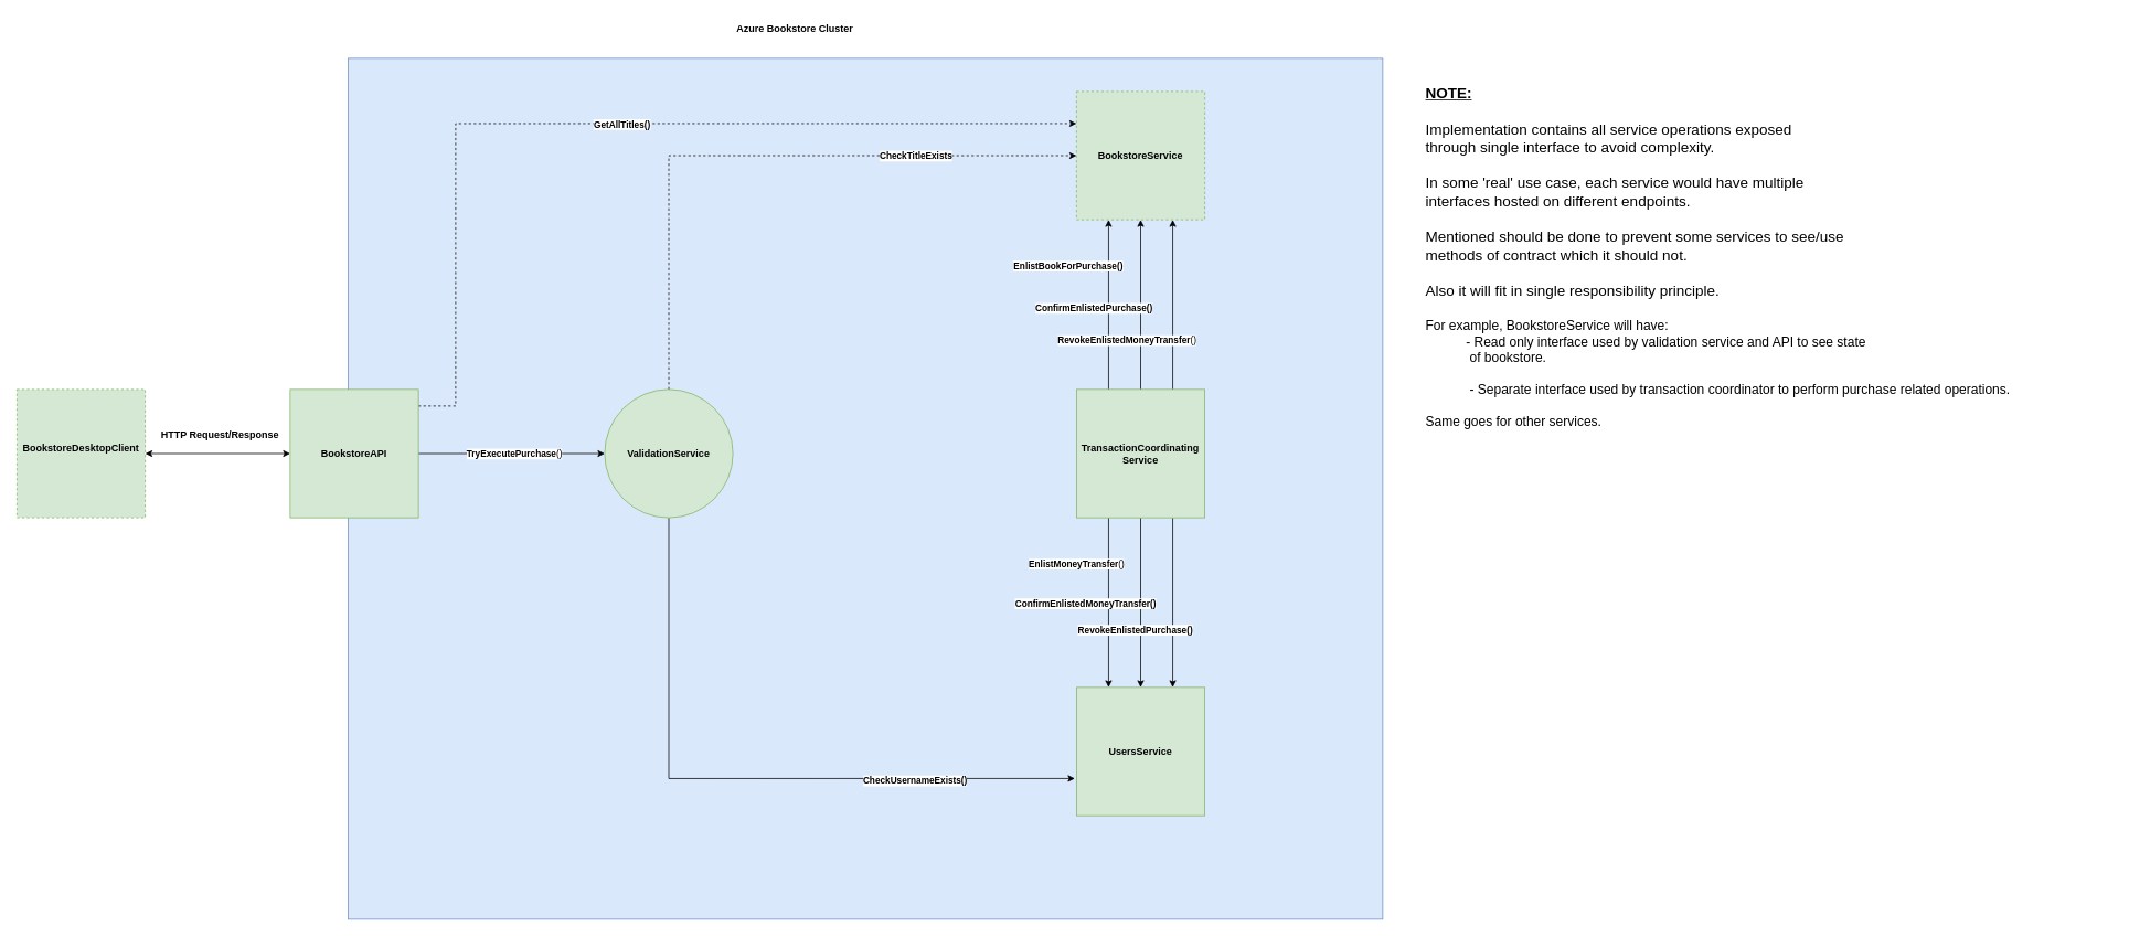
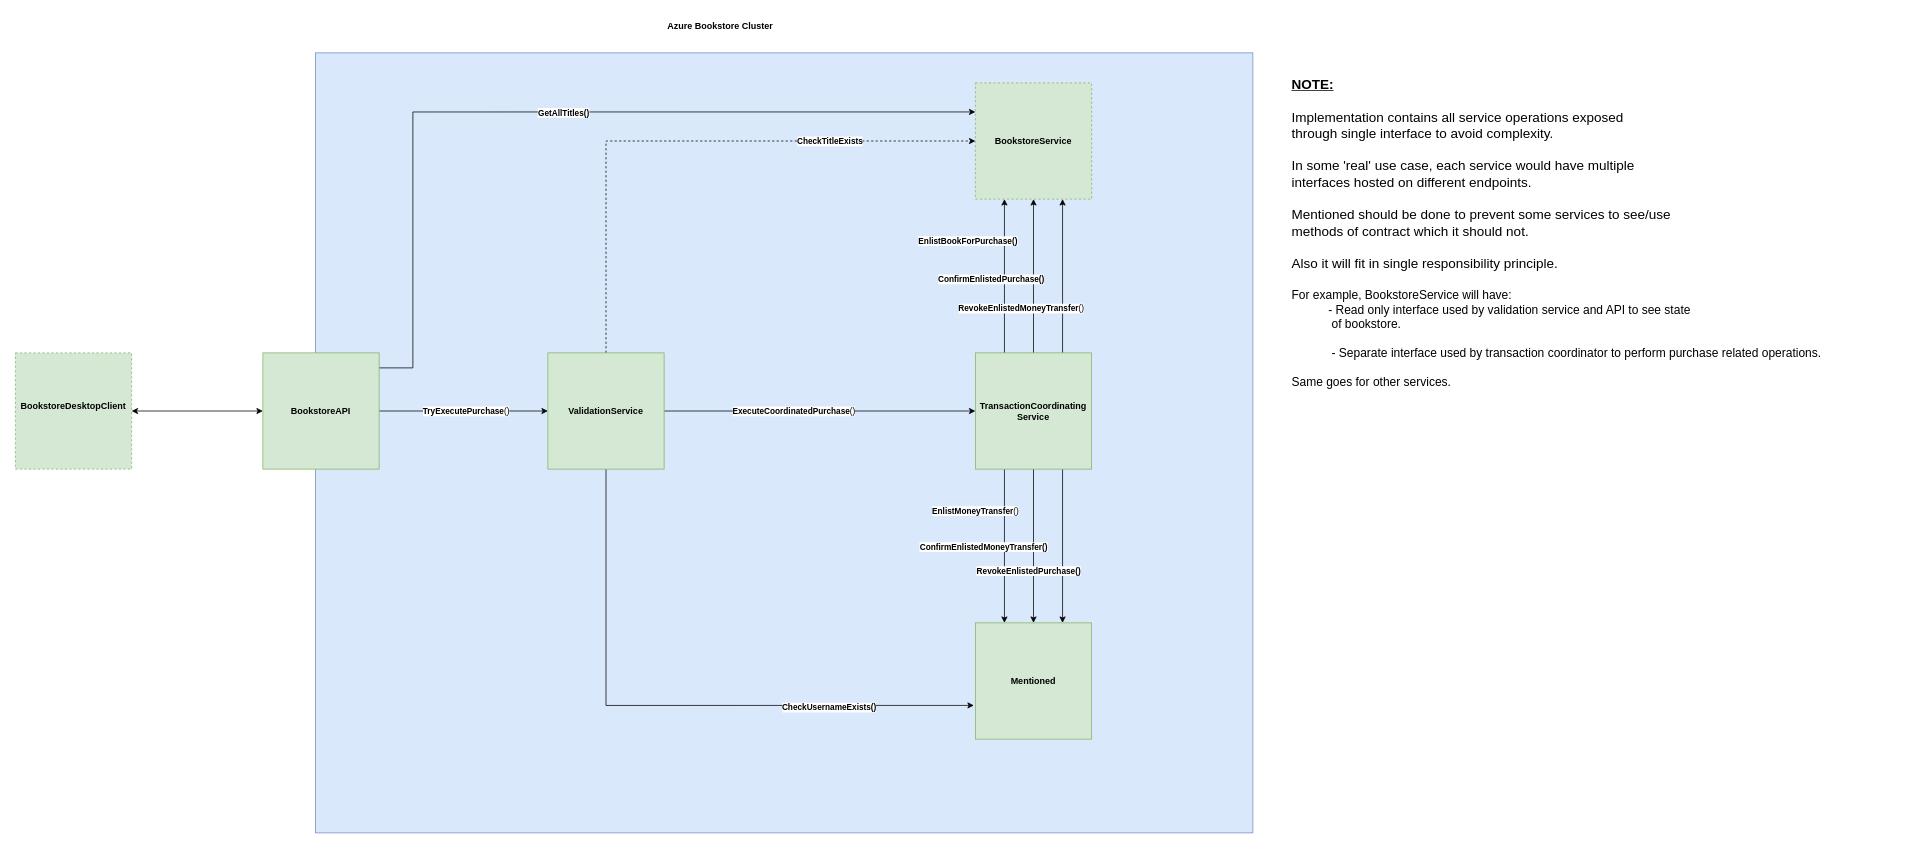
- <mxCell id="6" style="edgeStyle=orthogonalEdgeStyle;rounded=0;orthogonalLoop=1;jettySize=auto;html=1;entryX=0;entryY=0.25;entryDx=0;entryDy=0;dashed=1;" edge="1" parent="1" source="8" target="12"><mxGeometry relative="1" as="geometry"><Array as="points"><mxPoint x="550" y="490" /><mxPoint x="550" y="149" /></Array></mxGeometry></mxCell>
+ <mxCell id="6" style="edgeStyle=orthogonalEdgeStyle;rounded=0;orthogonalLoop=1;jettySize=auto;html=1;entryX=0;entryY=0.25;entryDx=0;entryDy=0;" edge="1" parent="1" source="8" target="12"><mxGeometry relative="1" as="geometry"><Array as="points"><mxPoint x="550" y="490" /><mxPoint x="550" y="149" /></Array></mxGeometry></mxCell>
- <mxCell id="11" value="&lt;b&gt;HTTP Request/Response&lt;/b&gt;" style="text;html=1;align=center;verticalAlign=middle;resizable=0;points=[];autosize=1;strokeColor=none;fillColor=none;" vertex="1" parent="1"><mxGeometry x="180" y="510" width="170" height="30" as="geometry" /></mxCell>
- <mxCell id="19" value="&lt;b&gt;ValidationService&lt;/b&gt;" style="ellipse;whiteSpace=wrap;html=1;aspect=fixed;fillColor=#d5e8d4;strokeColor=#82b366;" vertex="1" parent="1"><mxGeometry x="730" y="470" width="155" height="155" as="geometry" /></mxCell>
+ <mxCell id="19" value="&lt;b&gt;ValidationService&lt;/b&gt;" style="whiteSpace=wrap;html=1;aspect=fixed;fillColor=#d5e8d4;strokeColor=#82b366;" vertex="1" parent="1"><mxGeometry x="730" y="470" width="155" height="155" as="geometry" /></mxCell>
+ <mxCell id="17" style="edgeStyle=orthogonalEdgeStyle;rounded=0;orthogonalLoop=1;jettySize=auto;html=1;entryX=0;entryY=0.5;entryDx=0;entryDy=0;" edge="1" parent="1" source="19" target="32"><mxGeometry relative="1" as="geometry" /></mxCell>
+ <mxCell id="18" value="&lt;b&gt;ExecuteCoordinatedPurchase&lt;/b&gt;()" style="edgeLabel;html=1;align=center;verticalAlign=middle;resizable=0;points=[];" vertex="1" connectable="0" parent="17"><mxGeometry x="-0.268" y="1" relative="1" as="geometry"><mxPoint x="20" y="1" as="offset" /></mxGeometry></mxCell>
- <mxCell id="33" value="&lt;b&gt;UsersService&lt;/b&gt;" style="whiteSpace=wrap;html=1;aspect=fixed;fillColor=#d5e8d4;strokeColor=#82b366;" vertex="1" parent="1"><mxGeometry x="1300" y="830" width="155" height="155" as="geometry" /></mxCell>
+ <mxCell id="33" value="&lt;b&gt;Mentioned&lt;/b&gt;" style="whiteSpace=wrap;html=1;aspect=fixed;fillColor=#d5e8d4;strokeColor=#82b366;" vertex="1" parent="1"><mxGeometry x="1300" y="830" width="155" height="155" as="geometry" /></mxCell>
